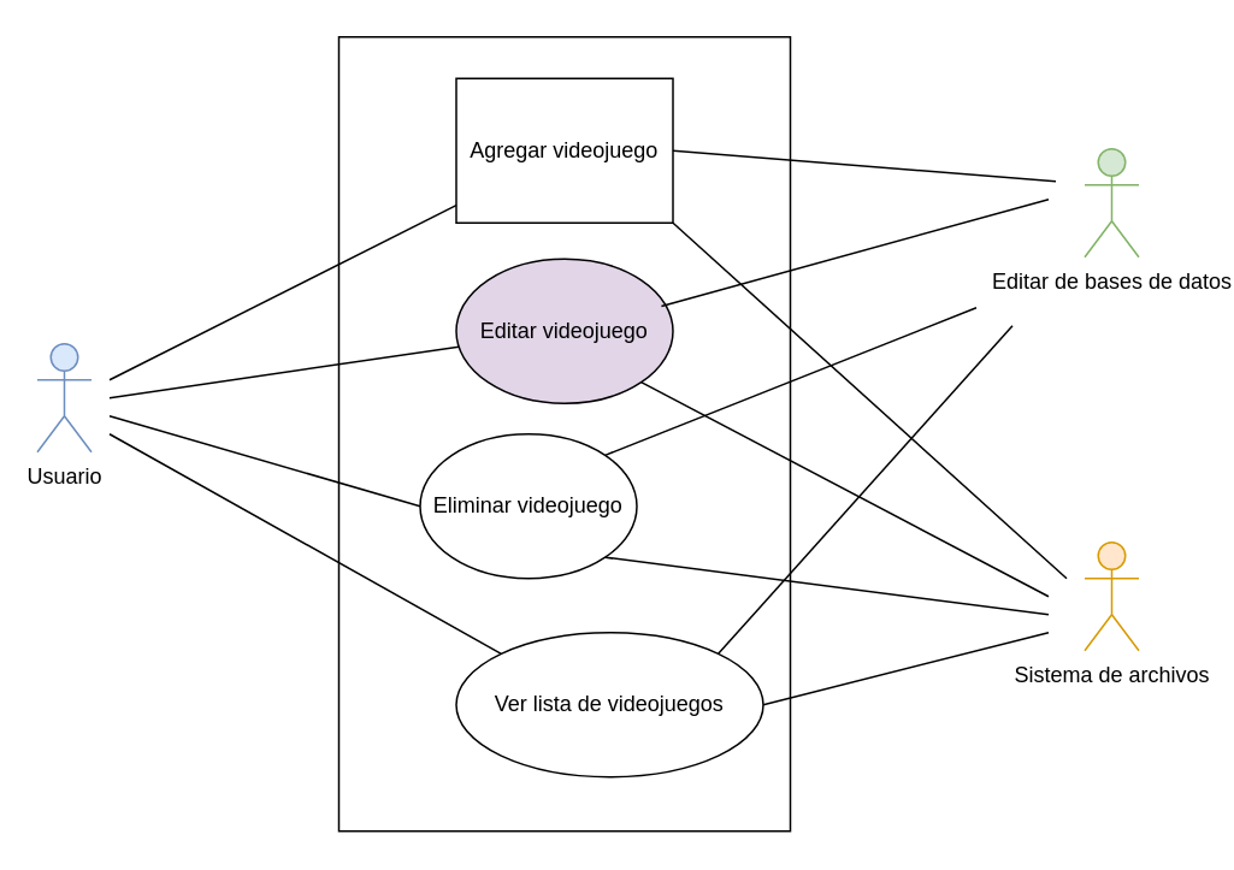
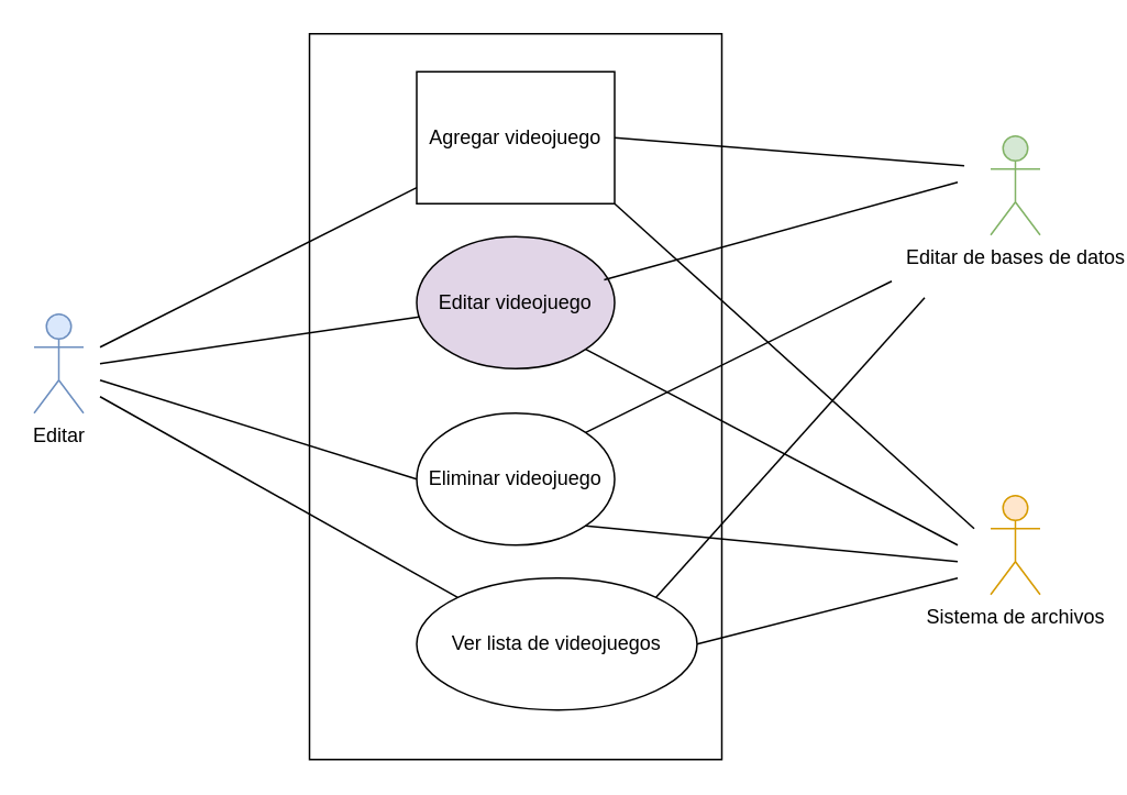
- <mxCell id="4" value="Usuario" style="shape=umlActor;verticalLabelPosition=bottom;verticalAlign=top;html=1;outlineConnect=0;fillColor=#dae8fc;strokeColor=#6c8ebf;" vertex="1" parent="1"><mxGeometry x="20" y="190" width="30" height="60" as="geometry" /></mxCell>
+ <mxCell id="4" value="Editar" style="shape=umlActor;verticalLabelPosition=bottom;verticalAlign=top;html=1;outlineConnect=0;fillColor=#dae8fc;strokeColor=#6c8ebf;" vertex="1" parent="1"><mxGeometry x="20" y="190" width="30" height="60" as="geometry" /></mxCell>
- <mxCell id="8" value="Eliminar videojuego" style="ellipse;whiteSpace=wrap;html=1;" vertex="1" parent="1"><mxGeometry x="232" y="240" width="120" height="80" as="geometry" /></mxCell>
+ <mxCell id="8" value="Eliminar videojuego" style="ellipse;whiteSpace=wrap;html=1;" vertex="1" parent="1"><mxGeometry x="252" y="250" width="120" height="80" as="geometry" /></mxCell>
